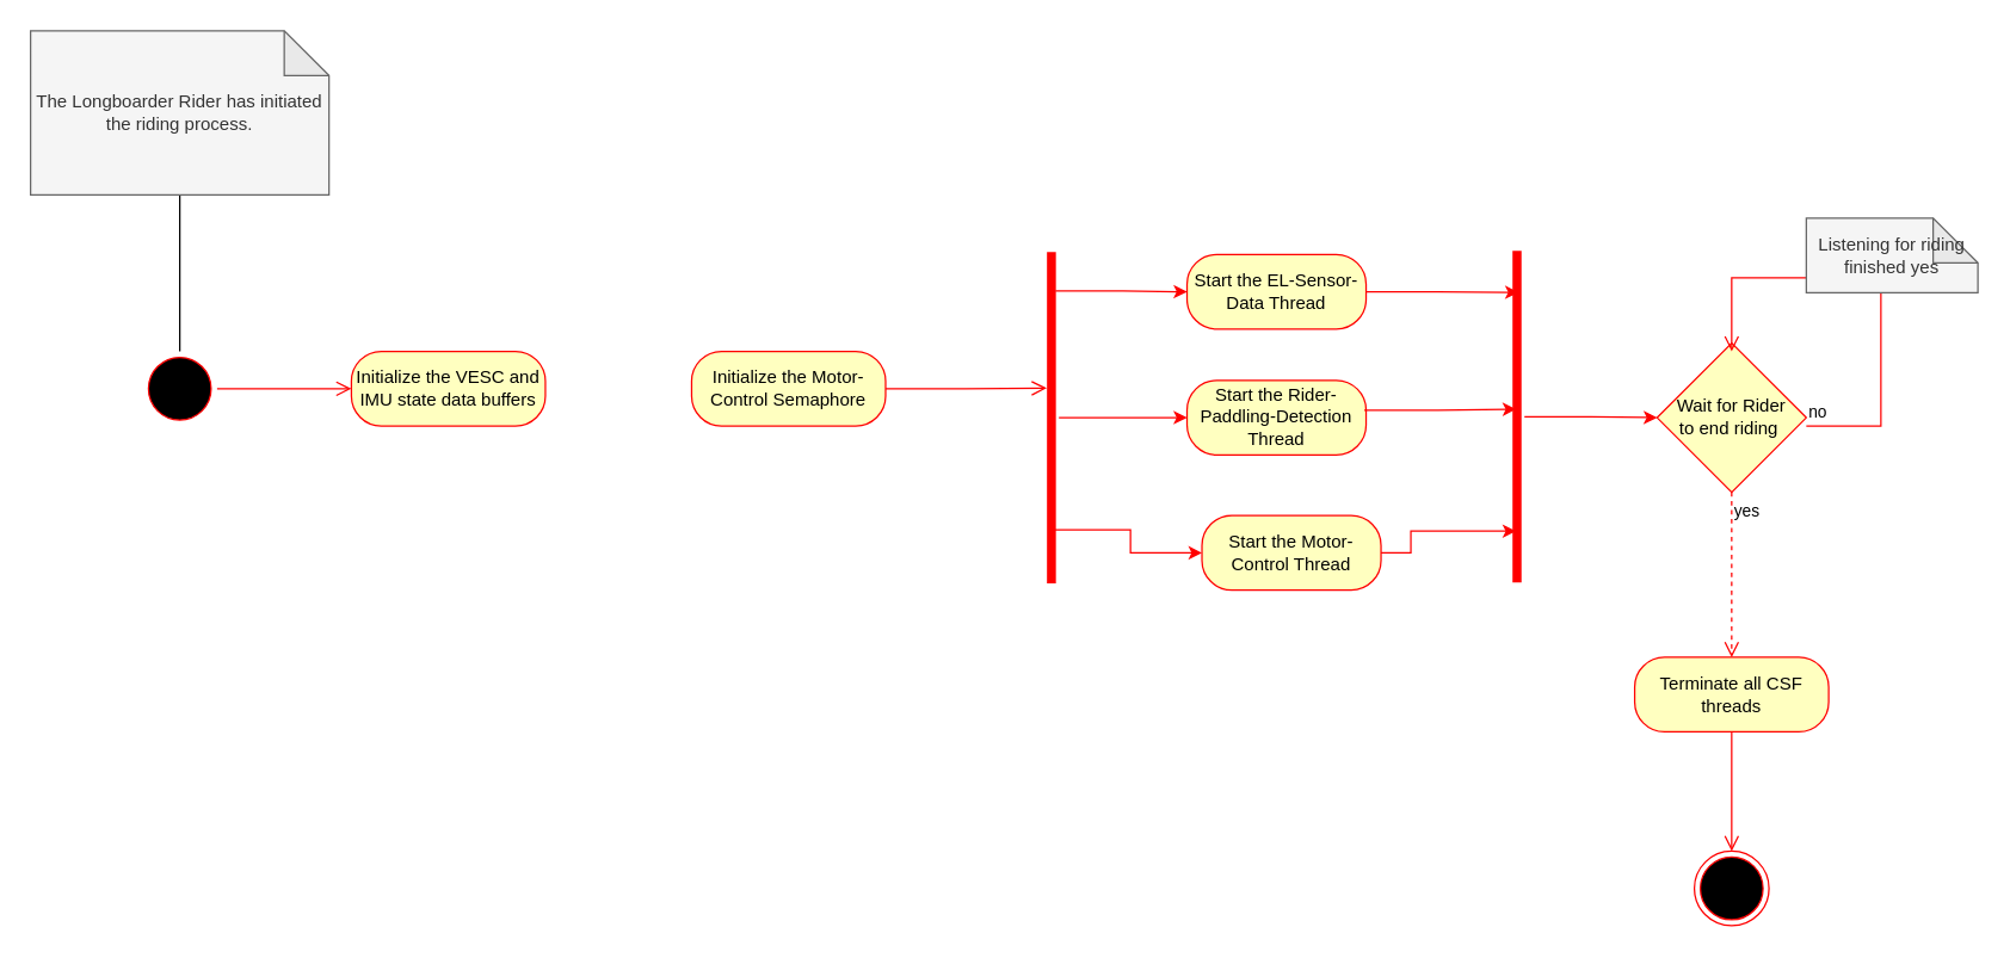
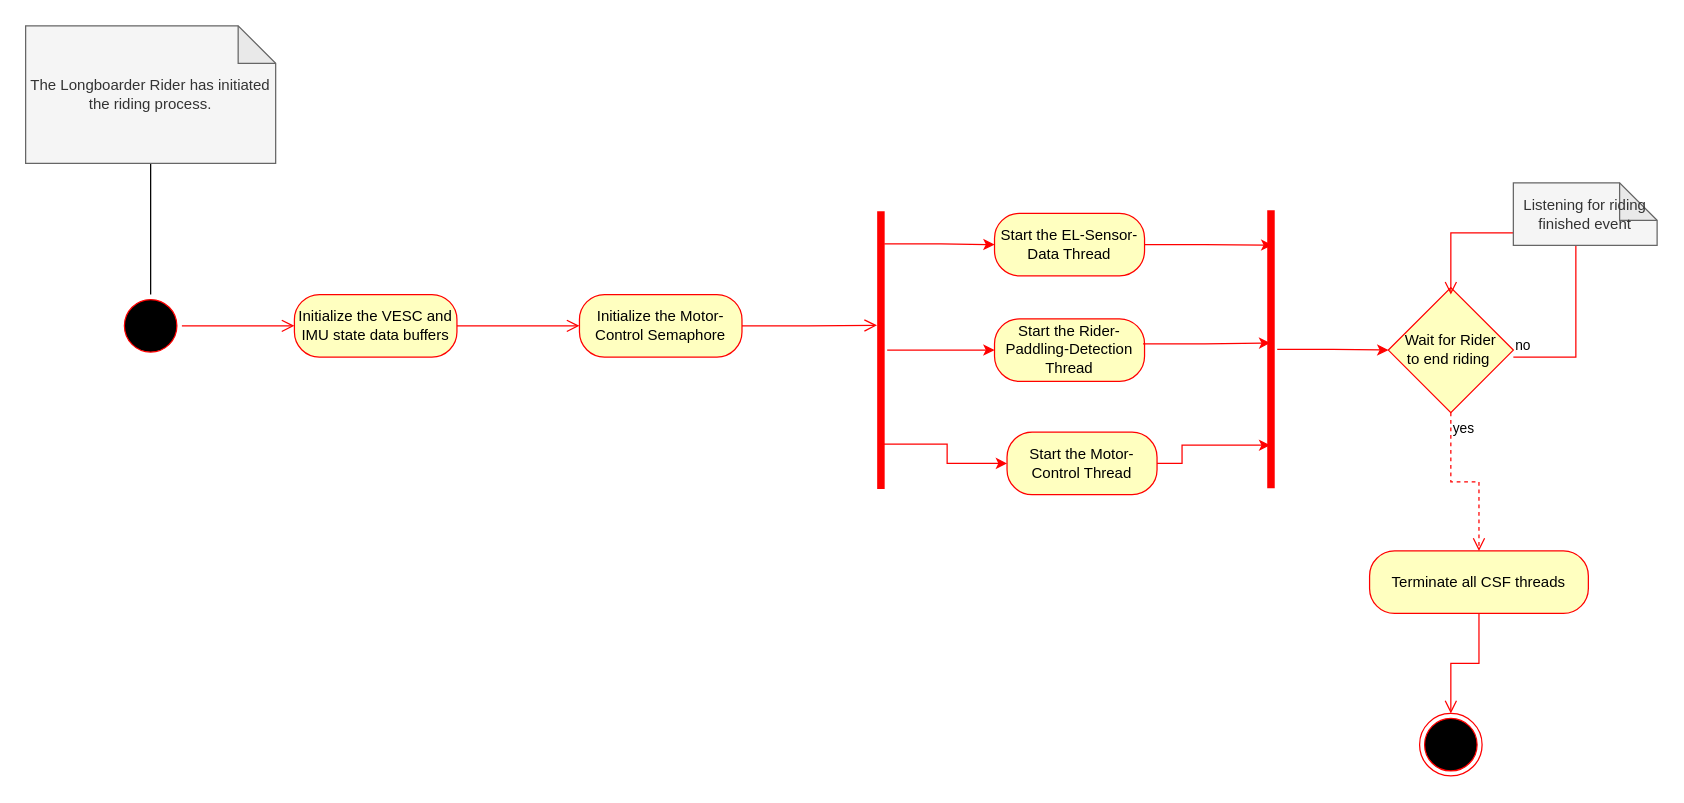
- <mxCell id="28" value="Listening for riding finished yes" style="shape=note;whiteSpace=wrap;html=1;backgroundOutline=1;darkOpacity=0.05;fillColor=#f5f5f5;strokeColor=#666666;fontColor=#333333;" vertex="1" parent="1"><mxGeometry x="1210" y="145.62" width="115" height="50" as="geometry" /></mxCell>
+ <mxCell id="28" value="Listening for riding finished event" style="shape=note;whiteSpace=wrap;html=1;backgroundOutline=1;darkOpacity=0.05;fillColor=#f5f5f5;strokeColor=#666666;fontColor=#333333;" vertex="1" parent="1"><mxGeometry x="1210" y="145.62" width="115" height="50" as="geometry" /></mxCell>
+ <mxCell id="11" value="" style="edgeStyle=orthogonalEdgeStyle;html=1;verticalAlign=bottom;endArrow=open;endSize=8;strokeColor=#ff0000;rounded=0;exitX=1;exitY=0.5;exitDx=0;exitDy=0;entryX=0;entryY=0.5;entryDx=0;entryDy=0;" parent="1" source="9" target="10" edge="1"><mxGeometry relative="1" as="geometry"><mxPoint x="485.5" y="259.58" as="targetPoint" /><mxPoint x="372.5" y="259.58" as="sourcePoint" /></mxGeometry></mxCell>
- <mxCell id="25" value="&lt;font style=&quot;color: rgb(0, 0, 0);&quot;&gt;Terminate all CSF threads&lt;/font&gt;" style="rounded=1;whiteSpace=wrap;html=1;arcSize=40;fontColor=#000000;fillColor=#ffffc0;strokeColor=#ff0000;labelBackgroundColor=none;" parent="1" vertex="1"><mxGeometry x="1095" y="440" width="130" height="50" as="geometry" /></mxCell>
+ <mxCell id="25" value="&lt;font style=&quot;color: rgb(0, 0, 0);&quot;&gt;Terminate all CSF threads&lt;/font&gt;" style="rounded=1;whiteSpace=wrap;html=1;arcSize=40;fontColor=#000000;fillColor=#ffffc0;strokeColor=#ff0000;labelBackgroundColor=none;" parent="1" vertex="1"><mxGeometry x="1095" y="440" width="175" height="50" as="geometry" /></mxCell>
